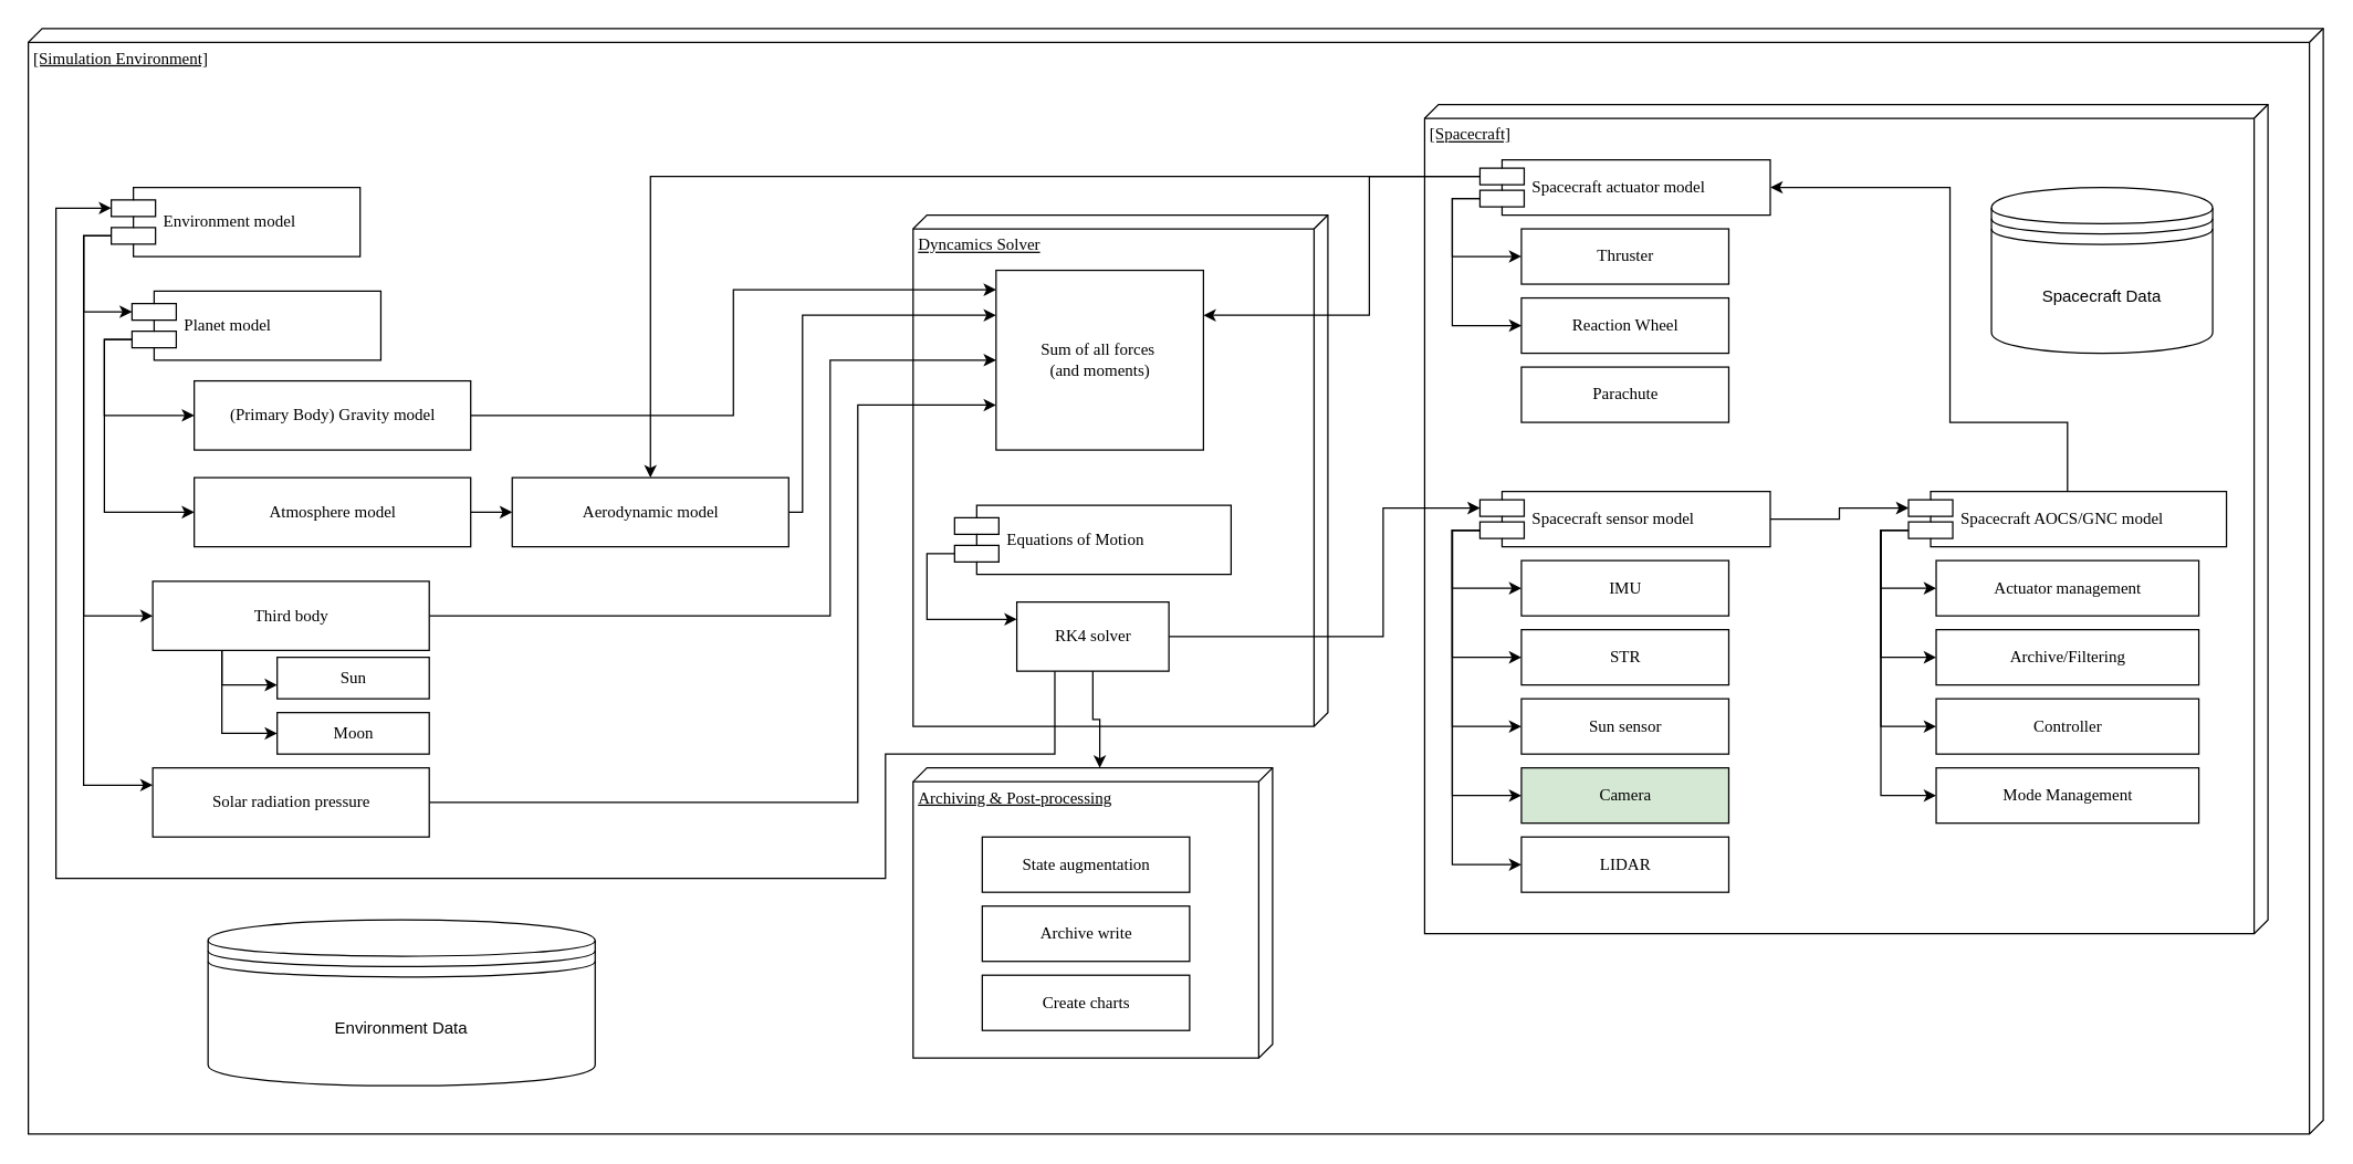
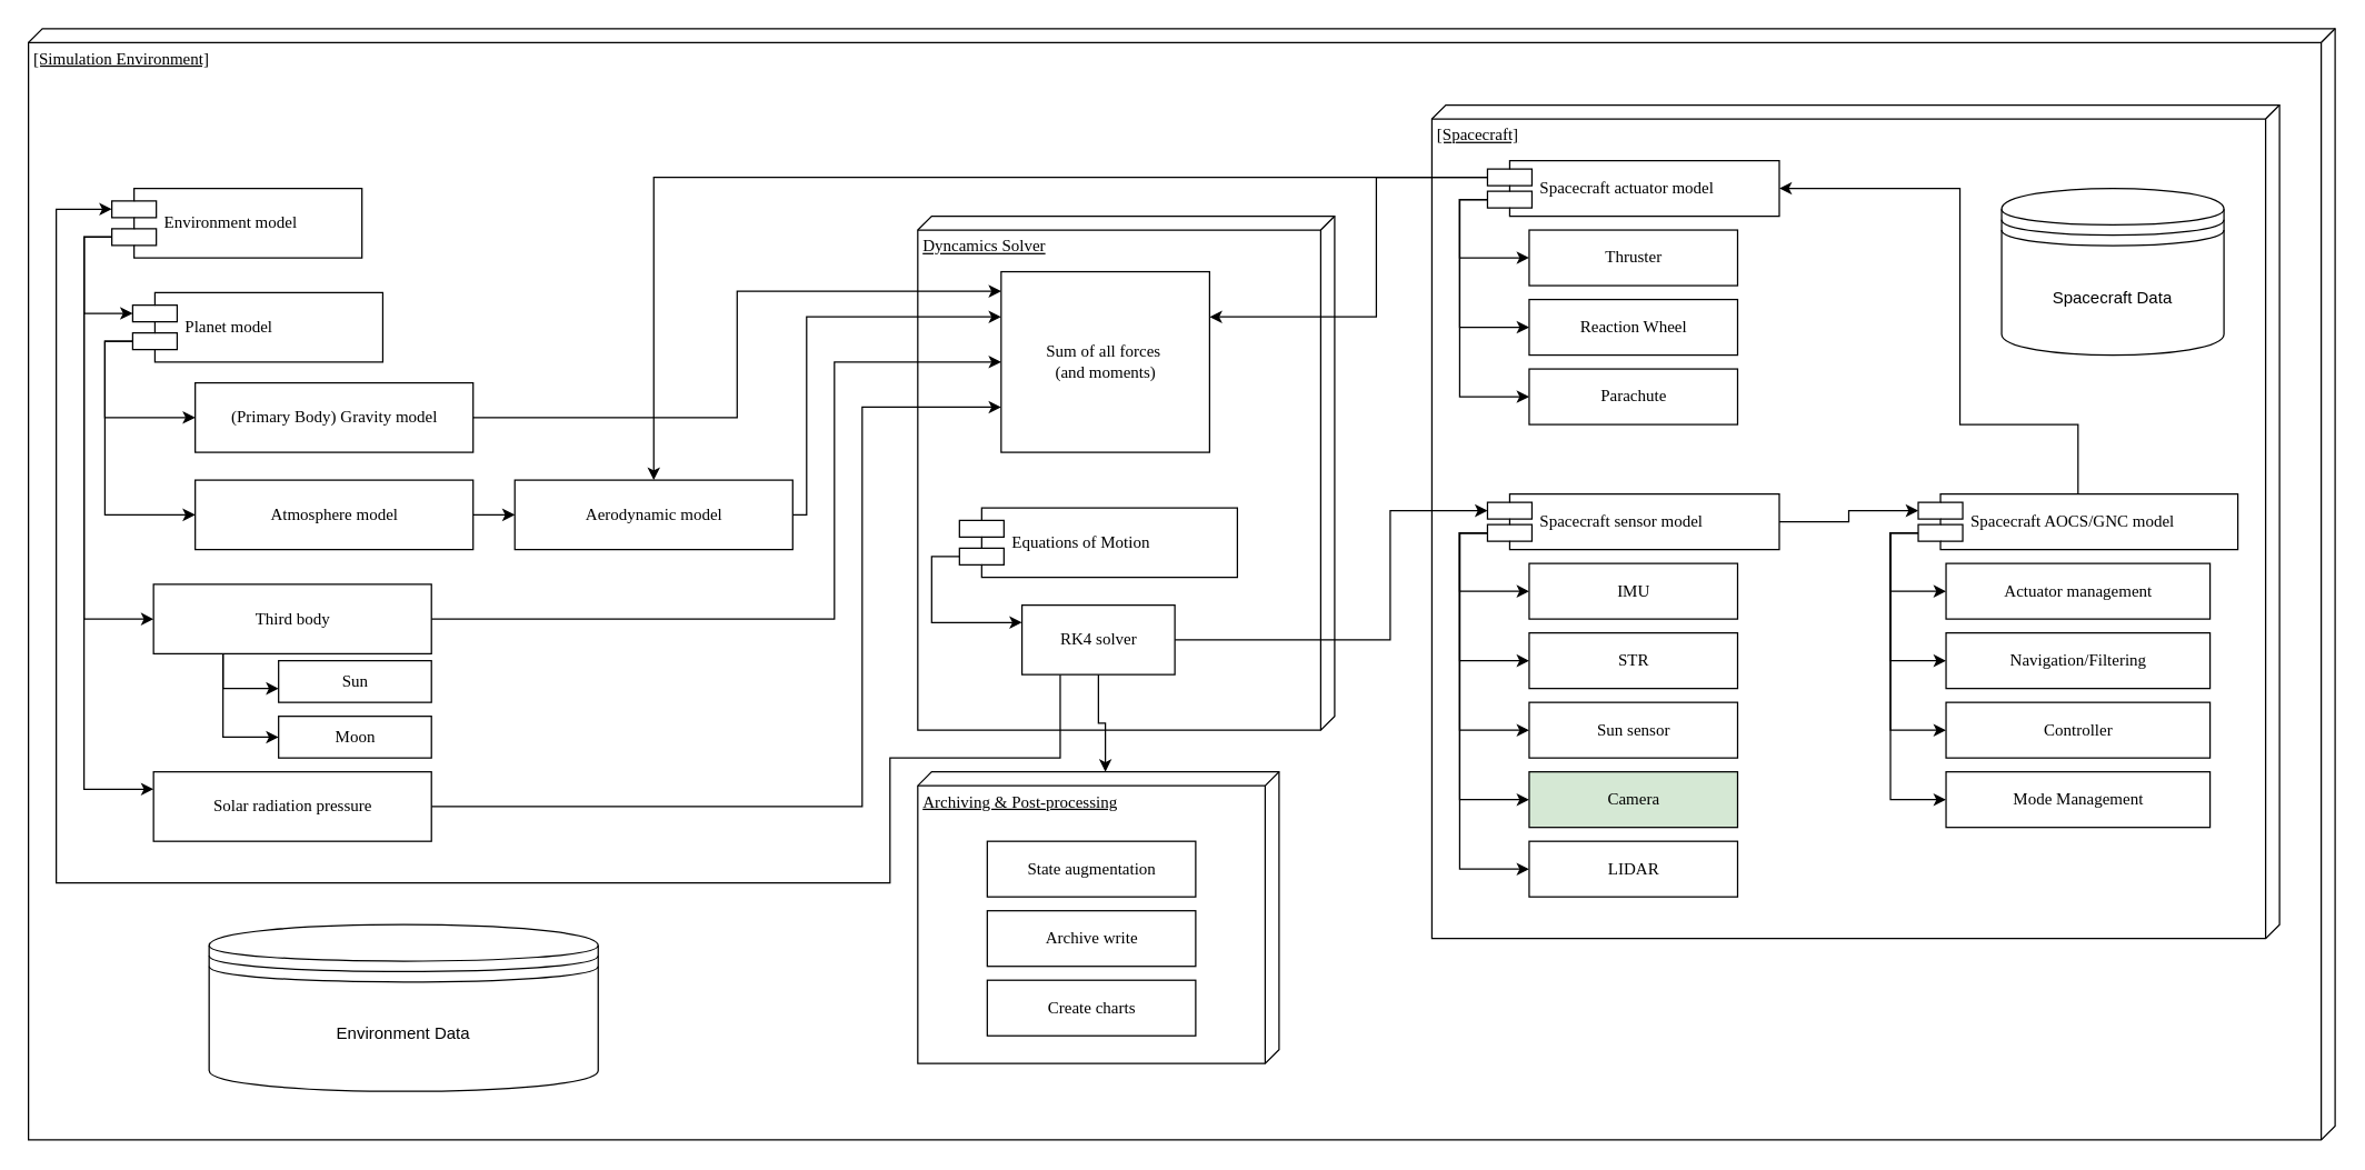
+ <mxCell id="15" style="edgeStyle=orthogonalEdgeStyle;rounded=0;orthogonalLoop=1;jettySize=auto;html=1;exitX=0;exitY=0.7;exitDx=0;exitDy=0;entryX=0;entryY=0.5;entryDx=0;entryDy=0;" edge="1" parent="11" source="16" target="38"><mxGeometry relative="1" as="geometry" /></mxCell>
- <mxCell id="36" value="Archive/Filtering" style="html=1;rounded=0;shadow=0;comic=0;labelBackgroundColor=none;strokeWidth=1;fontFamily=Verdana;fontSize=12;align=center;" vertex="1" parent="11"><mxGeometry x="370" y="380" width="190" height="40" as="geometry" /></mxCell>
+ <mxCell id="36" value="Navigation/Filtering" style="html=1;rounded=0;shadow=0;comic=0;labelBackgroundColor=none;strokeWidth=1;fontFamily=Verdana;fontSize=12;align=center;" vertex="1" parent="11"><mxGeometry x="370" y="380" width="190" height="40" as="geometry" /></mxCell>
